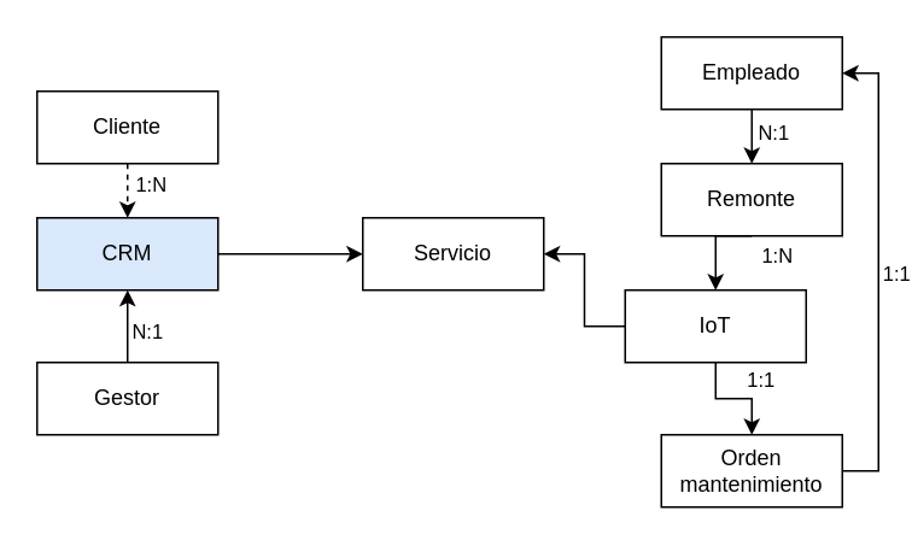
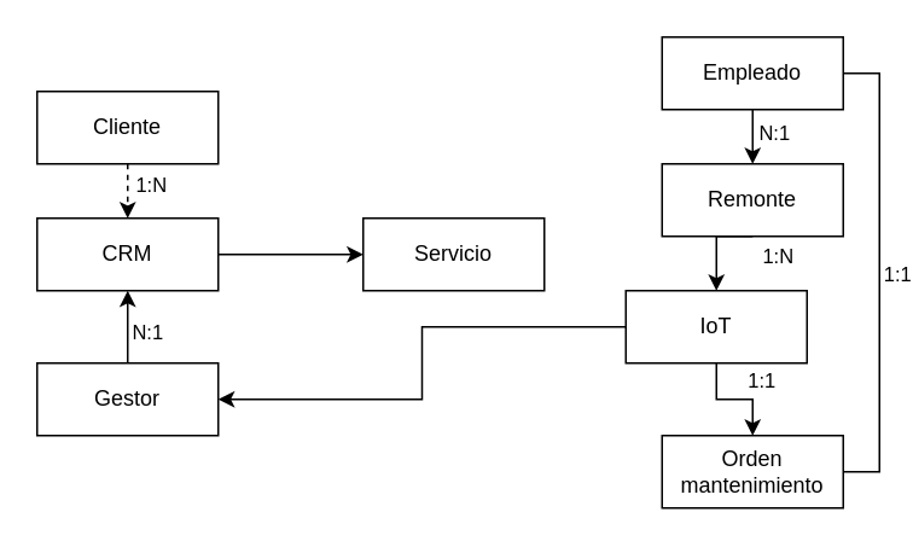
- <mxCell id="20" style="edgeStyle=orthogonalEdgeStyle;rounded=0;orthogonalLoop=1;jettySize=auto;html=1;exitX=1;exitY=0.5;exitDx=0;exitDy=0;entryX=1;entryY=0.5;entryDx=0;entryDy=0;" edge="1" parent="1" source="22" target="8"><mxGeometry relative="1" as="geometry" /></mxCell>
+ <mxCell id="20" style="edgeStyle=orthogonalEdgeStyle;rounded=0;orthogonalLoop=1;jettySize=auto;html=1;exitX=1;exitY=0.5;exitDx=0;exitDy=0;entryX=1;entryY=0.5;entryDx=0;entryDy=0;endArrow=none;" edge="1" parent="1" source="22" target="8"><mxGeometry relative="1" as="geometry" /></mxCell>
- <mxCell id="10" value="CRM" style="rounded=0;whiteSpace=wrap;html=1;fillColor=#dae8fc;" vertex="1" parent="1"><mxGeometry x="20" y="120" width="100" height="40" as="geometry" /></mxCell>
+ <mxCell id="10" value="CRM" style="rounded=0;whiteSpace=wrap;html=1;" vertex="1" parent="1"><mxGeometry x="20" y="120" width="100" height="40" as="geometry" /></mxCell>
- <mxCell id="16" style="edgeStyle=orthogonalEdgeStyle;rounded=0;orthogonalLoop=1;jettySize=auto;html=1;exitX=0;exitY=0.5;exitDx=0;exitDy=0;entryX=1;entryY=0.5;entryDx=0;entryDy=0;" edge="1" parent="1" source="19" target="23"><mxGeometry relative="1" as="geometry" /></mxCell>
+ <mxCell id="16" style="edgeStyle=orthogonalEdgeStyle;rounded=0;orthogonalLoop=1;jettySize=auto;html=1;exitX=0;exitY=0.5;exitDx=0;exitDy=0;" edge="1" parent="1" source="19" target="13"><mxGeometry relative="1" as="geometry" /></mxCell>
